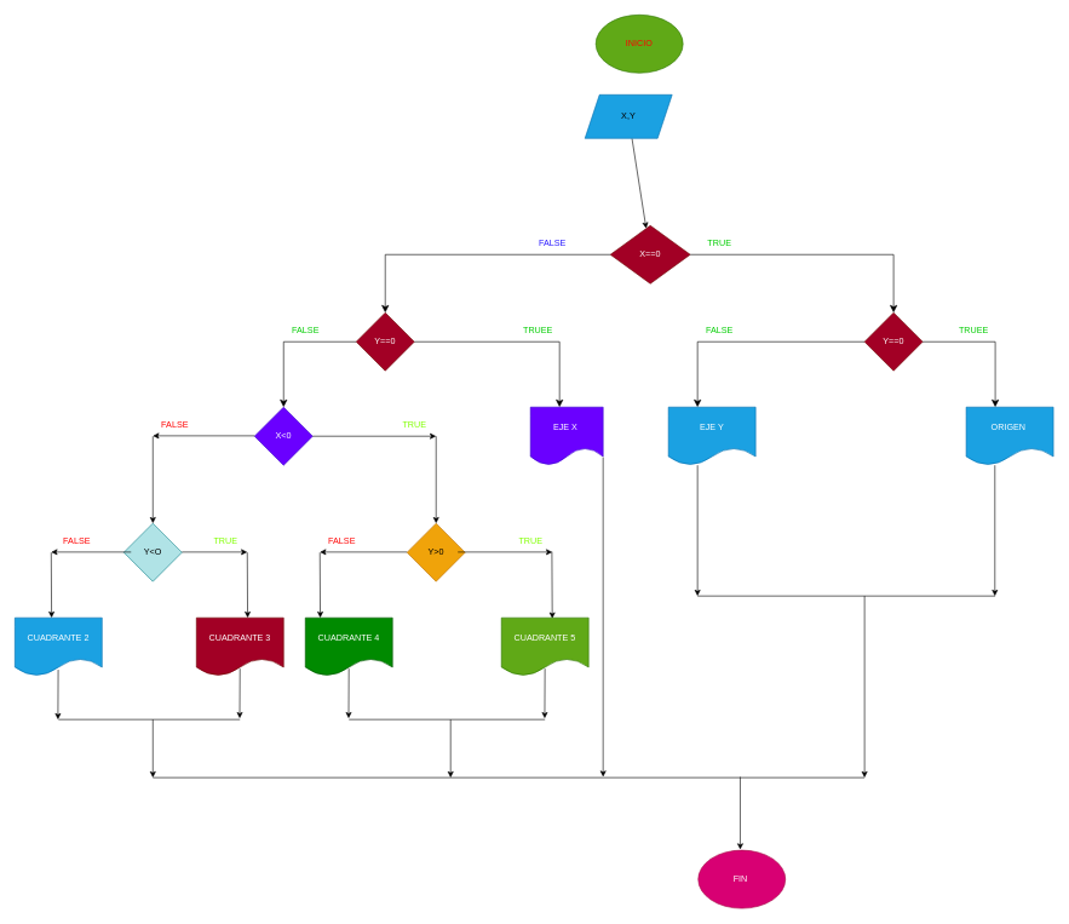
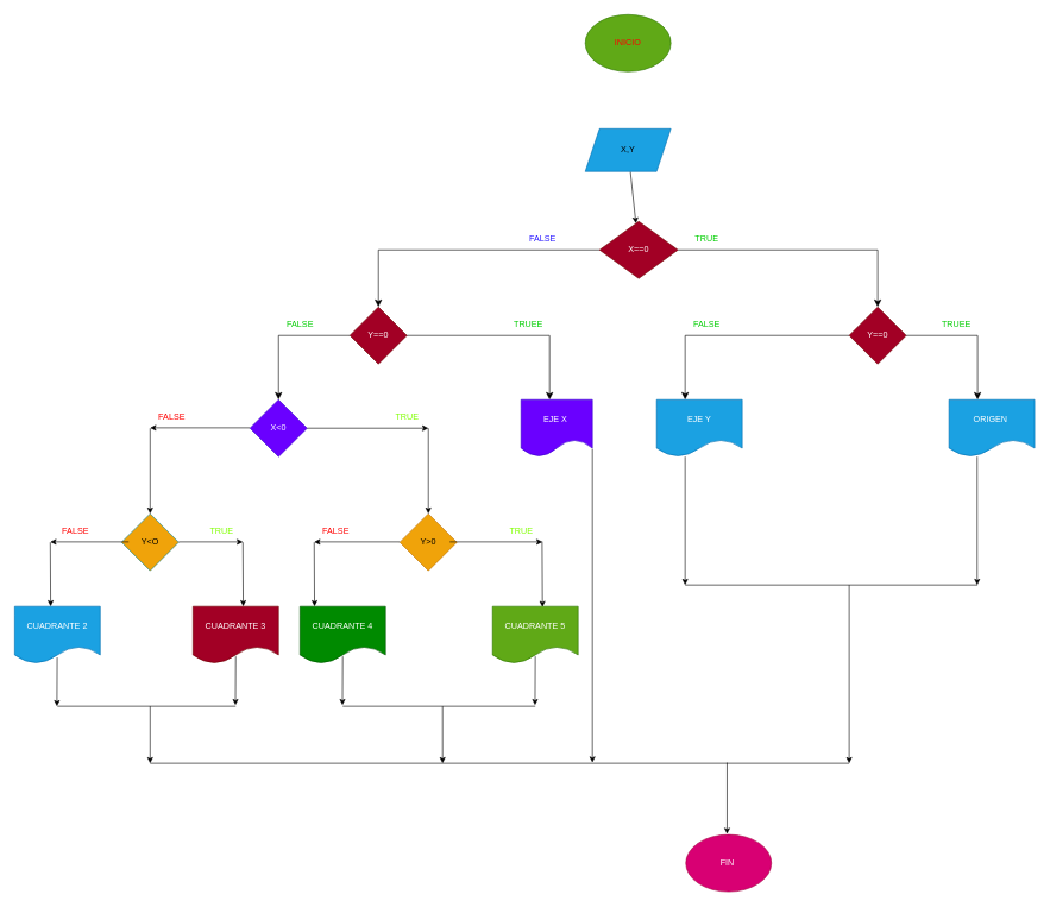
- <mxCell id="4" value="&lt;font color=&quot;#000000&quot;&gt;X,Y&lt;/font&gt;" style="shape=parallelogram;perimeter=parallelogramPerimeter;whiteSpace=wrap;html=1;fixedSize=1;fontColor=#ffffff;fillColor=#1ba1e2;strokeColor=#006EAF;" parent="1" vertex="1"><mxGeometry x="805" y="130" width="120" height="60" as="geometry" /></mxCell>
+ <mxCell id="4" value="&lt;font color=&quot;#000000&quot;&gt;X,Y&lt;/font&gt;" style="shape=parallelogram;perimeter=parallelogramPerimeter;whiteSpace=wrap;html=1;fixedSize=1;fontColor=#ffffff;fillColor=#1ba1e2;strokeColor=#006EAF;" parent="1" vertex="1"><mxGeometry x="820" y="180" width="120" height="60" as="geometry" /></mxCell>
- <mxCell id="32" value="&lt;font color=&quot;#000000&quot;&gt;Y&amp;lt;O&lt;/font&gt;" style="rhombus;whiteSpace=wrap;html=1;fillColor=#b0e3e6;strokeColor=#0e8088;" parent="1" vertex="1"><mxGeometry x="170" y="720" width="80" height="80" as="geometry" /></mxCell>
+ <mxCell id="32" value="&lt;font color=&quot;#000000&quot;&gt;Y&amp;lt;O&lt;/font&gt;" style="rhombus;whiteSpace=wrap;html=1;fillColor=#f0a30a;strokeColor=#0e8088;" parent="1" vertex="1"><mxGeometry x="170" y="720" width="80" height="80" as="geometry" /></mxCell>
